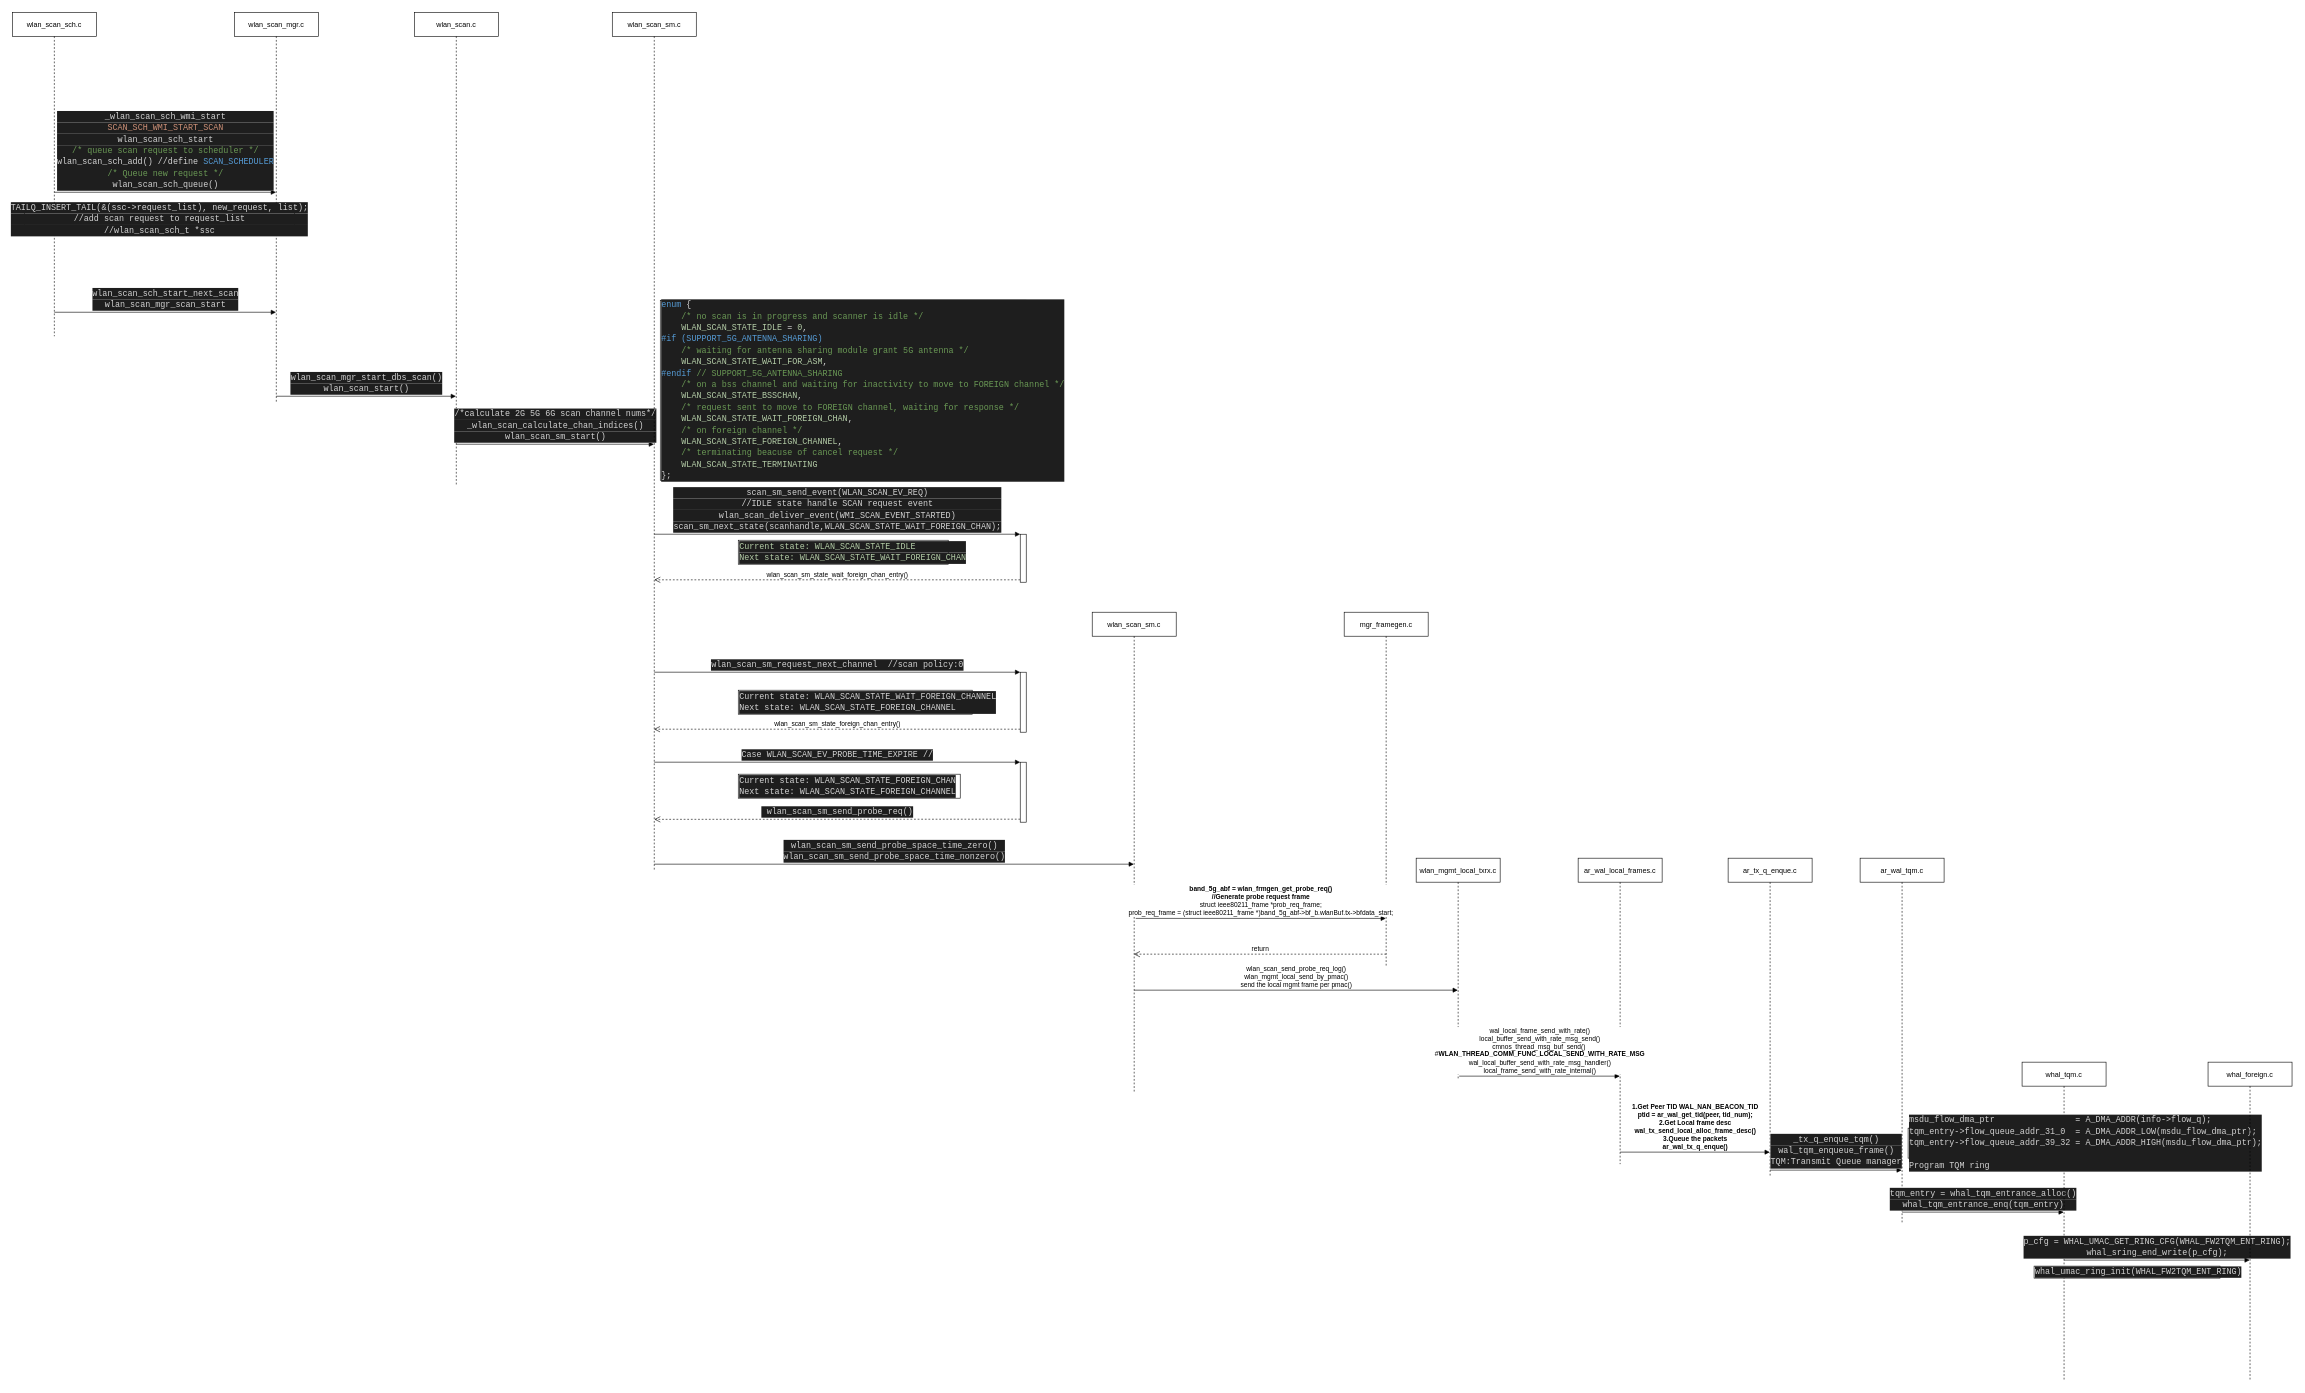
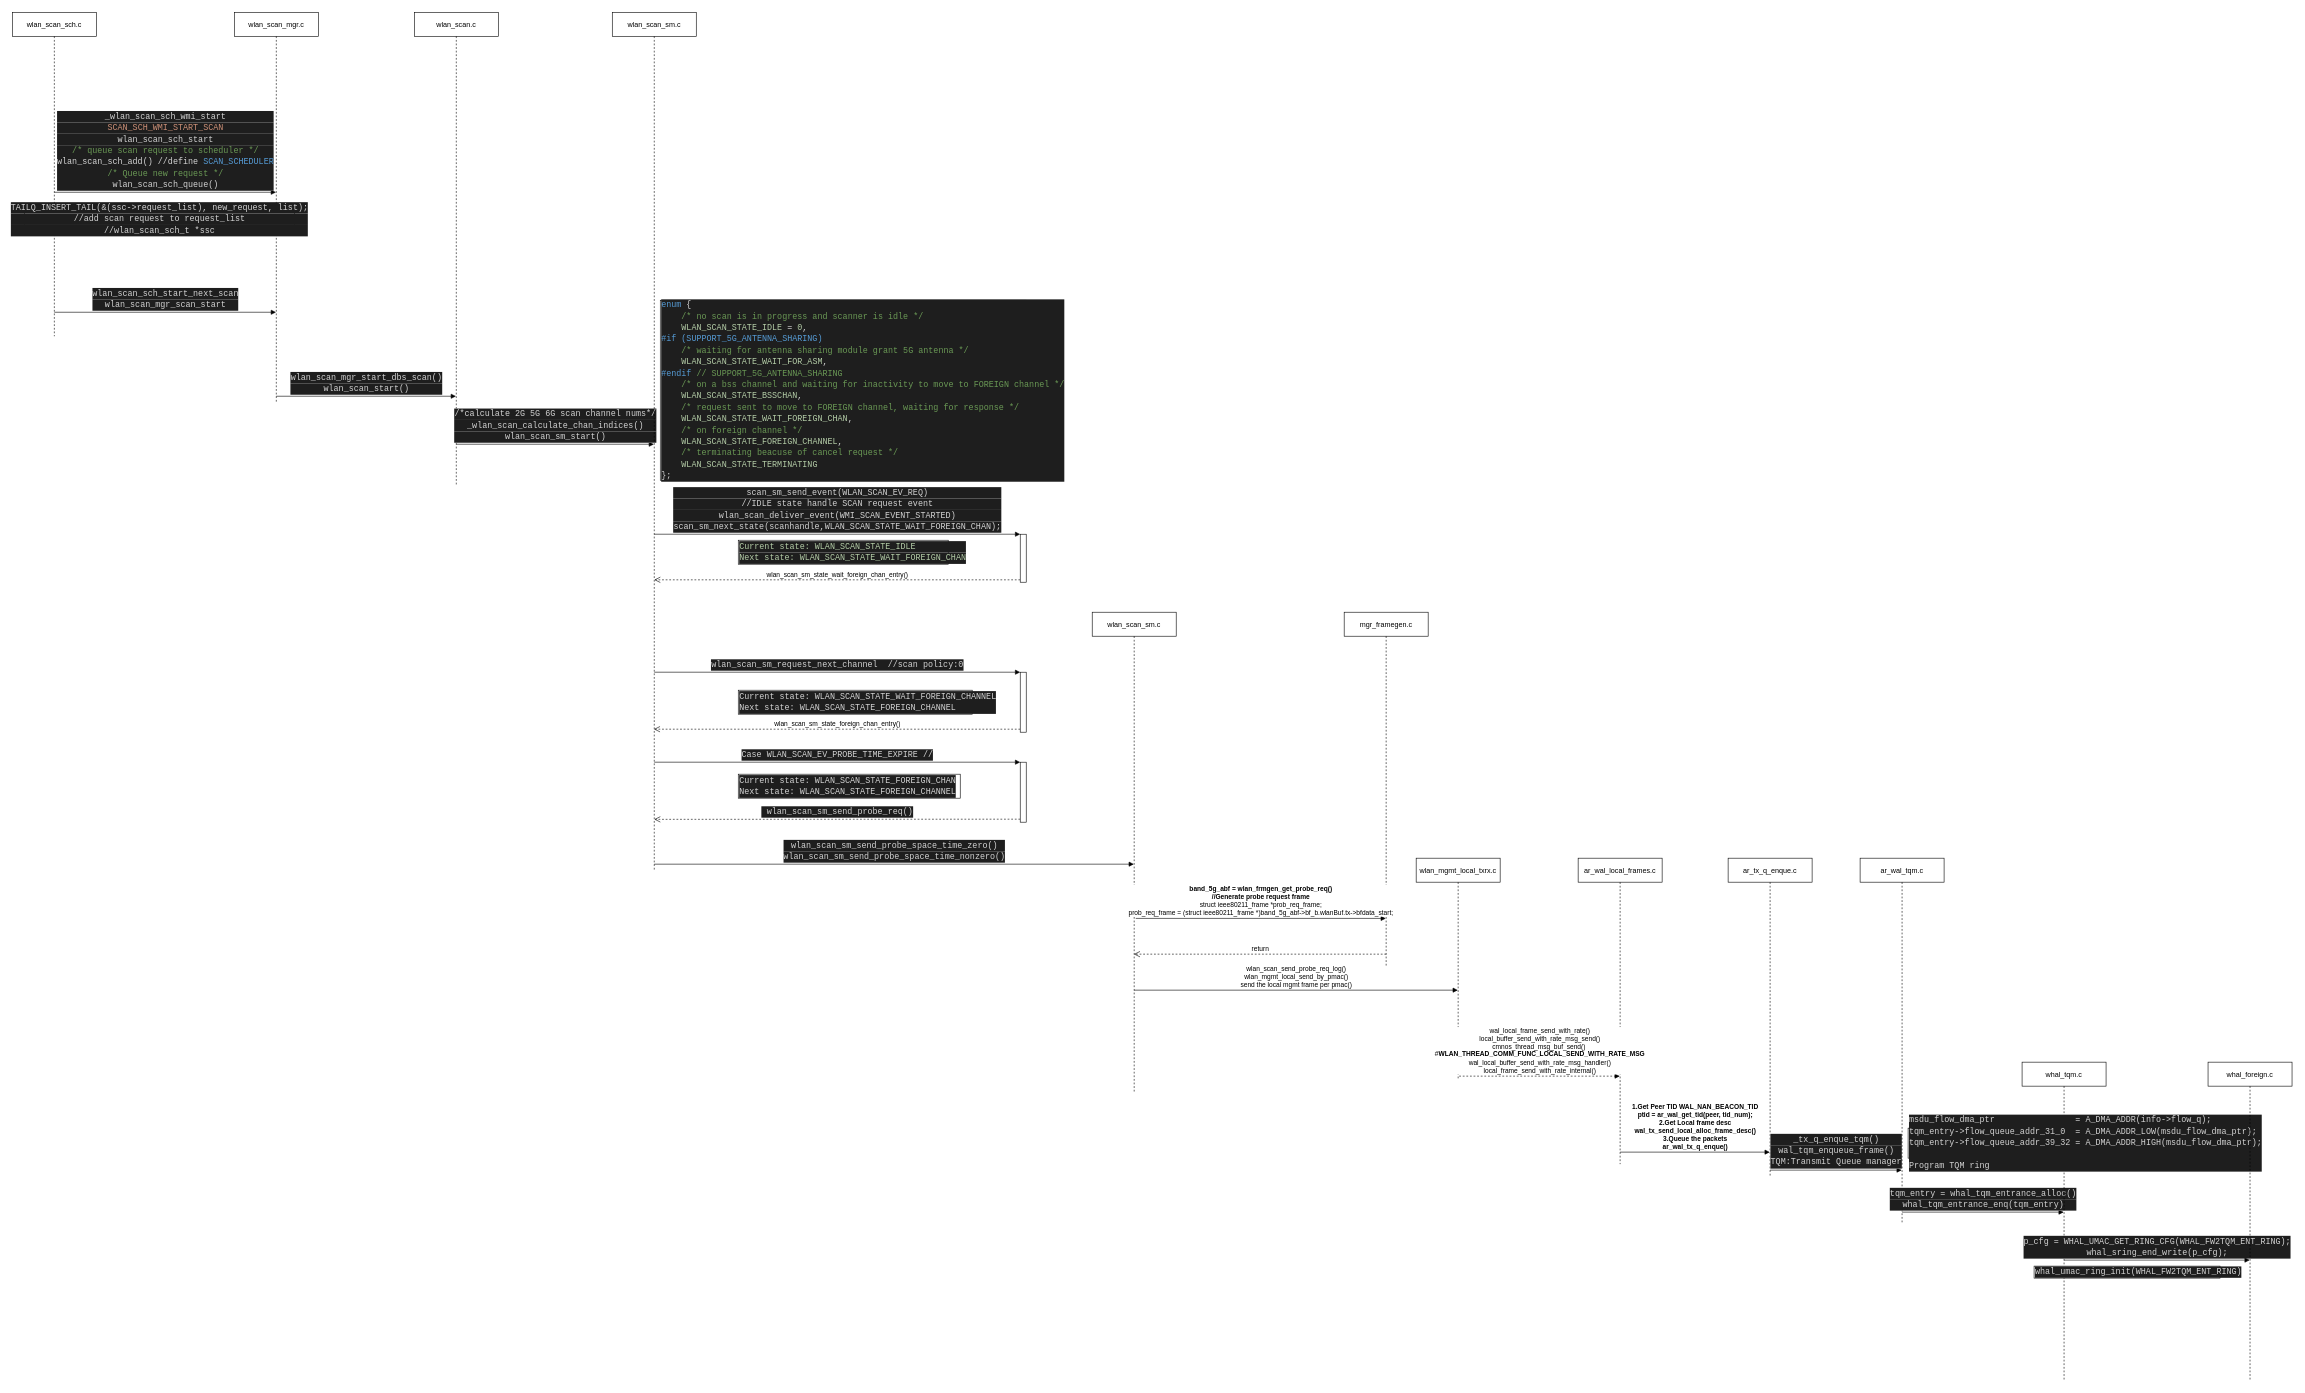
- <mxCell id="33" value="wal_local_frame_send_with_rate()&lt;br&gt;&lt;div&gt;local_buffer_send_with_rate_msg_send()&lt;/div&gt;&lt;div&gt;cmnos_thread_msg_buf_send()&amp;nbsp;&lt;/div&gt;&lt;div&gt;#&lt;b&gt;WLAN_THREAD_COMM_FUNC_LOCAL_SEND_WITH_RATE_MSG&lt;/b&gt;&lt;/div&gt;&lt;div&gt;wal_local_buffer_send_with_rate_msg_handler()&lt;br&gt;&lt;/div&gt;&lt;div&gt;local_frame_send_with_rate_internal()&lt;br&gt;&lt;/div&gt;" style="html=1;verticalAlign=bottom;endArrow=block;exitX=0.512;exitY=0.982;exitDx=0;exitDy=0;exitPerimeter=0;" edge="1" parent="1" source="30" target="31"><mxGeometry width="80" relative="1" as="geometry"><mxPoint x="2430" y="1700" as="sourcePoint" /><mxPoint x="2510" y="1700" as="targetPoint" /></mxGeometry></mxCell>
+ <mxCell id="33" value="wal_local_frame_send_with_rate()&lt;br&gt;&lt;div&gt;local_buffer_send_with_rate_msg_send()&lt;/div&gt;&lt;div&gt;cmnos_thread_msg_buf_send()&amp;nbsp;&lt;/div&gt;&lt;div&gt;#&lt;b&gt;WLAN_THREAD_COMM_FUNC_LOCAL_SEND_WITH_RATE_MSG&lt;/b&gt;&lt;/div&gt;&lt;div&gt;wal_local_buffer_send_with_rate_msg_handler()&lt;br&gt;&lt;/div&gt;&lt;div&gt;local_frame_send_with_rate_internal()&lt;br&gt;&lt;/div&gt;" style="html=1;verticalAlign=bottom;endArrow=block;exitX=0.512;exitY=0.982;exitDx=0;exitDy=0;exitPerimeter=0;dashed=1;" edge="1" parent="1" source="30" target="31"><mxGeometry width="80" relative="1" as="geometry"><mxPoint x="2430" y="1700" as="sourcePoint" /><mxPoint x="2510" y="1700" as="targetPoint" /></mxGeometry></mxCell>
